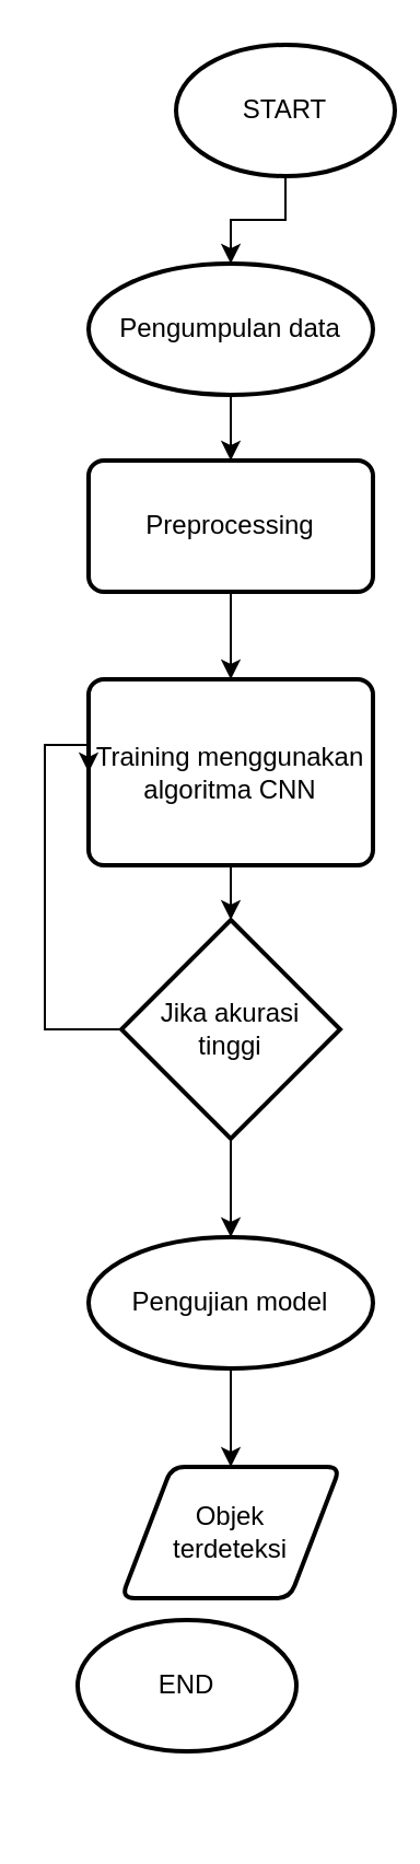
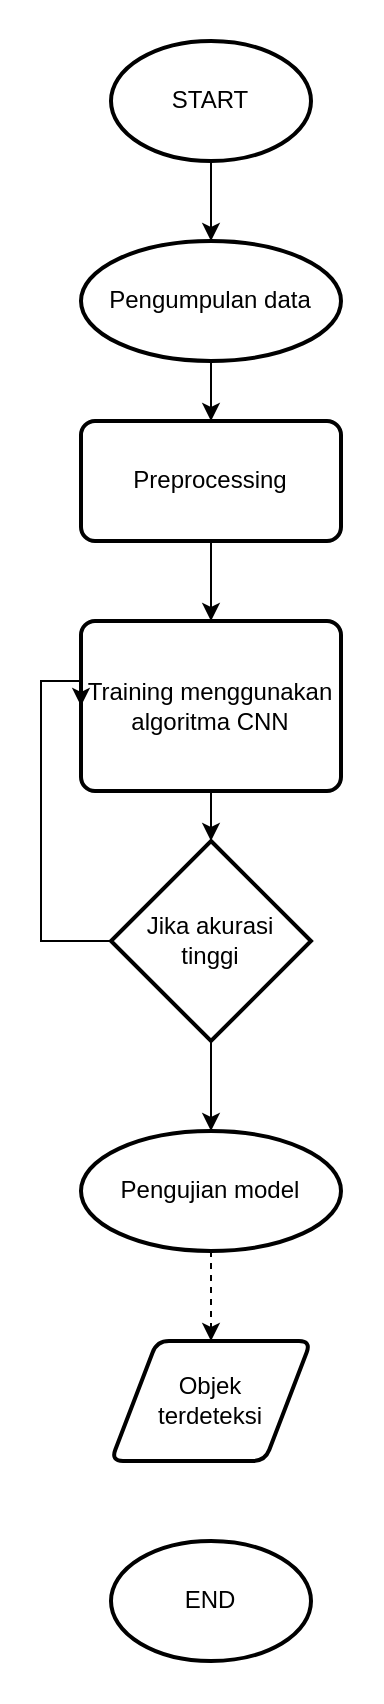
- <mxCell id="3" value="START" style="strokeWidth=2;html=1;shape=mxgraph.flowchart.start_1;whiteSpace=wrap;" vertex="1" parent="1"><mxGeometry x="80" y="20" width="100" height="60" as="geometry" /></mxCell>
+ <mxCell id="3" value="START" style="strokeWidth=2;html=1;shape=mxgraph.flowchart.start_1;whiteSpace=wrap;" vertex="1" parent="1"><mxGeometry x="55" y="20" width="100" height="60" as="geometry" /></mxCell>
- <mxCell id="13" value="" style="edgeStyle=orthogonalEdgeStyle;rounded=0;orthogonalLoop=1;jettySize=auto;html=1;" edge="1" parent="1" source="14" target="15"><mxGeometry relative="1" as="geometry" /></mxCell>
+ <mxCell id="13" value="" style="edgeStyle=orthogonalEdgeStyle;rounded=0;orthogonalLoop=1;jettySize=auto;html=1;dashed=1;" edge="1" parent="1" source="14" target="15"><mxGeometry relative="1" as="geometry" /></mxCell>
- <mxCell id="16" value="END" style="strokeWidth=2;html=1;shape=mxgraph.flowchart.start_1;whiteSpace=wrap;" vertex="1" parent="1"><mxGeometry x="35" y="740" width="100" height="60" as="geometry" /></mxCell>
+ <mxCell id="16" value="END" style="strokeWidth=2;html=1;shape=mxgraph.flowchart.start_1;whiteSpace=wrap;" vertex="1" parent="1"><mxGeometry x="55" y="770" width="100" height="60" as="geometry" /></mxCell>
